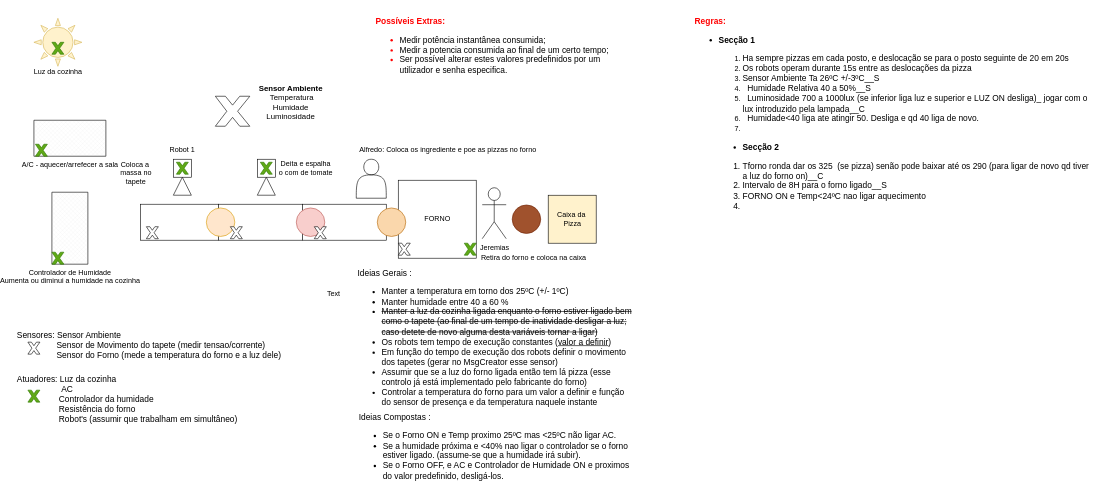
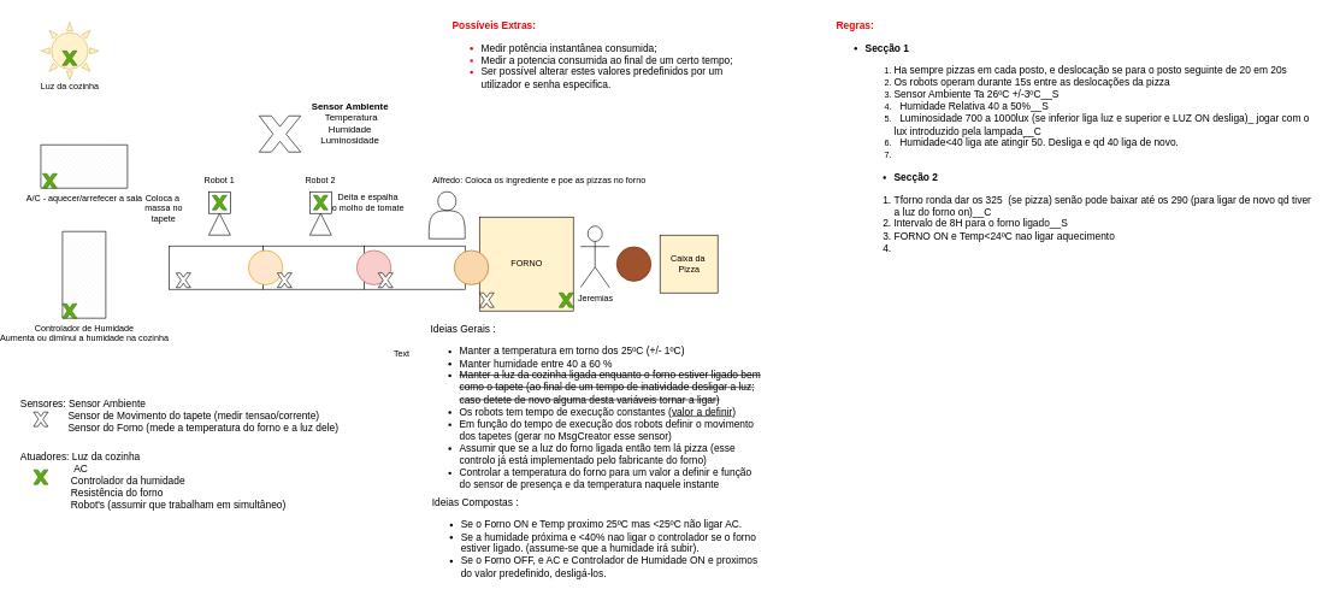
+ <mxCell id="14" value="Robot 2" style="text;html=1;strokeColor=none;fillColor=none;align=center;verticalAlign=middle;whiteSpace=wrap;rounded=0;" parent="1" vertex="1"><mxGeometry x="410" y="240" width="55" height="20" as="geometry" /></mxCell>
- <mxCell id="29" value="Deita e espalha&lt;br&gt;o com de tomate" style="text;html=1;align=center;verticalAlign=middle;resizable=0;points=[];autosize=1;" parent="1" vertex="1"><mxGeometry x="447.5" y="265" width="110" height="30" as="geometry" /></mxCell>
+ <mxCell id="29" value="Deita e espalha&lt;br&gt;o molho de tomate" style="text;html=1;align=center;verticalAlign=middle;resizable=0;points=[];autosize=1;" parent="1" vertex="1"><mxGeometry x="447.5" y="265" width="110" height="30" as="geometry" /></mxCell>
- <mxCell id="5" value="FORNO" style="whiteSpace=wrap;html=1;aspect=fixed;" parent="1" vertex="1"><mxGeometry x="657.5" y="300" width="130" height="130" as="geometry" /></mxCell>
+ <mxCell id="5" value="FORNO" style="whiteSpace=wrap;html=1;aspect=fixed;fillColor=#fff2cc;" parent="1" vertex="1"><mxGeometry x="657.5" y="300" width="130" height="130" as="geometry" /></mxCell>
- <mxCell id="35" value="Retira do forno e coloca na caixa" style="text;html=1;align=center;verticalAlign=middle;resizable=0;points=[];autosize=1;" parent="1" vertex="1"><mxGeometry x="787.5" y="420" width="190" height="20" as="geometry" /></mxCell>
